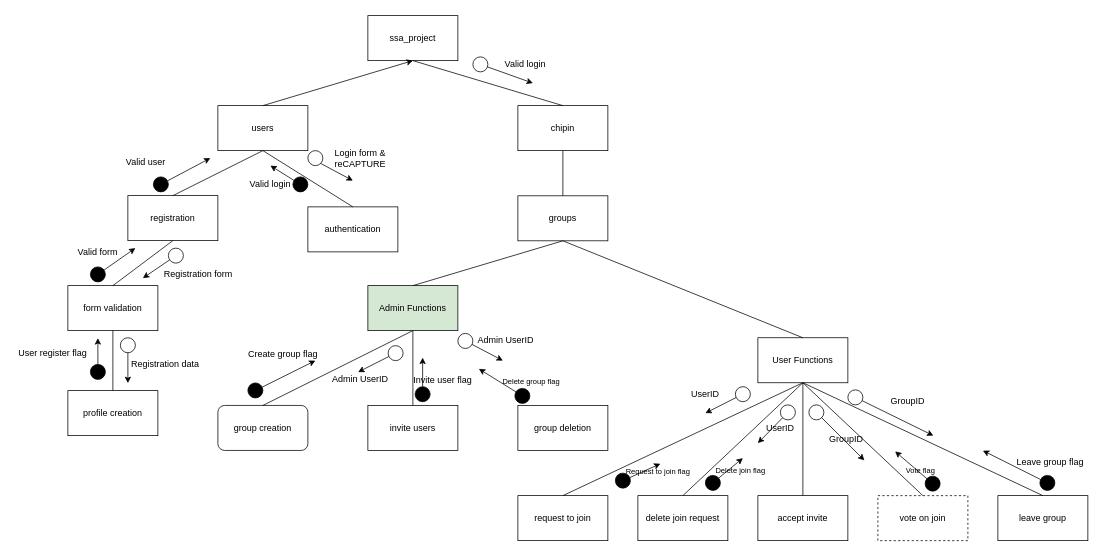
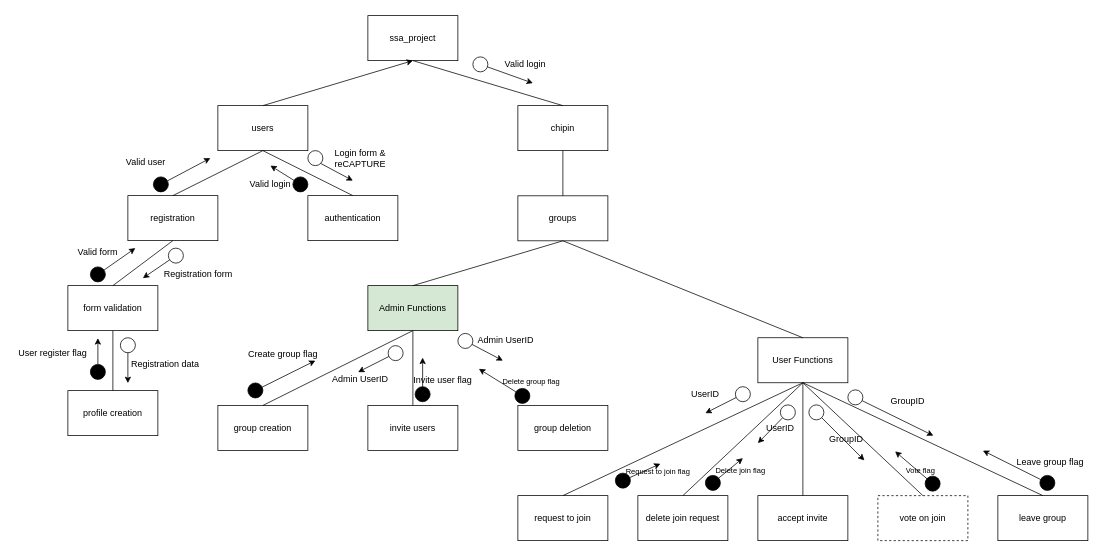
- <mxCell id="6" value="authentication" style="rounded=0;whiteSpace=wrap;html=1;" parent="1" vertex="1"><mxGeometry x="410" y="275" width="120" height="60" as="geometry" /></mxCell>
+ <mxCell id="6" value="authentication" style="rounded=0;whiteSpace=wrap;html=1;" parent="1" vertex="1"><mxGeometry x="410" y="260" width="120" height="60" as="geometry" /></mxCell>
- <mxCell id="31" value="group creation" style="whiteSpace=wrap;html=1;rounded=1;" parent="1" vertex="1"><mxGeometry x="290" y="539.75" width="120" height="60" as="geometry" /></mxCell>
+ <mxCell id="31" value="group creation" style="rounded=0;whiteSpace=wrap;html=1;" parent="1" vertex="1"><mxGeometry x="290" y="539.75" width="120" height="60" as="geometry" /></mxCell>
